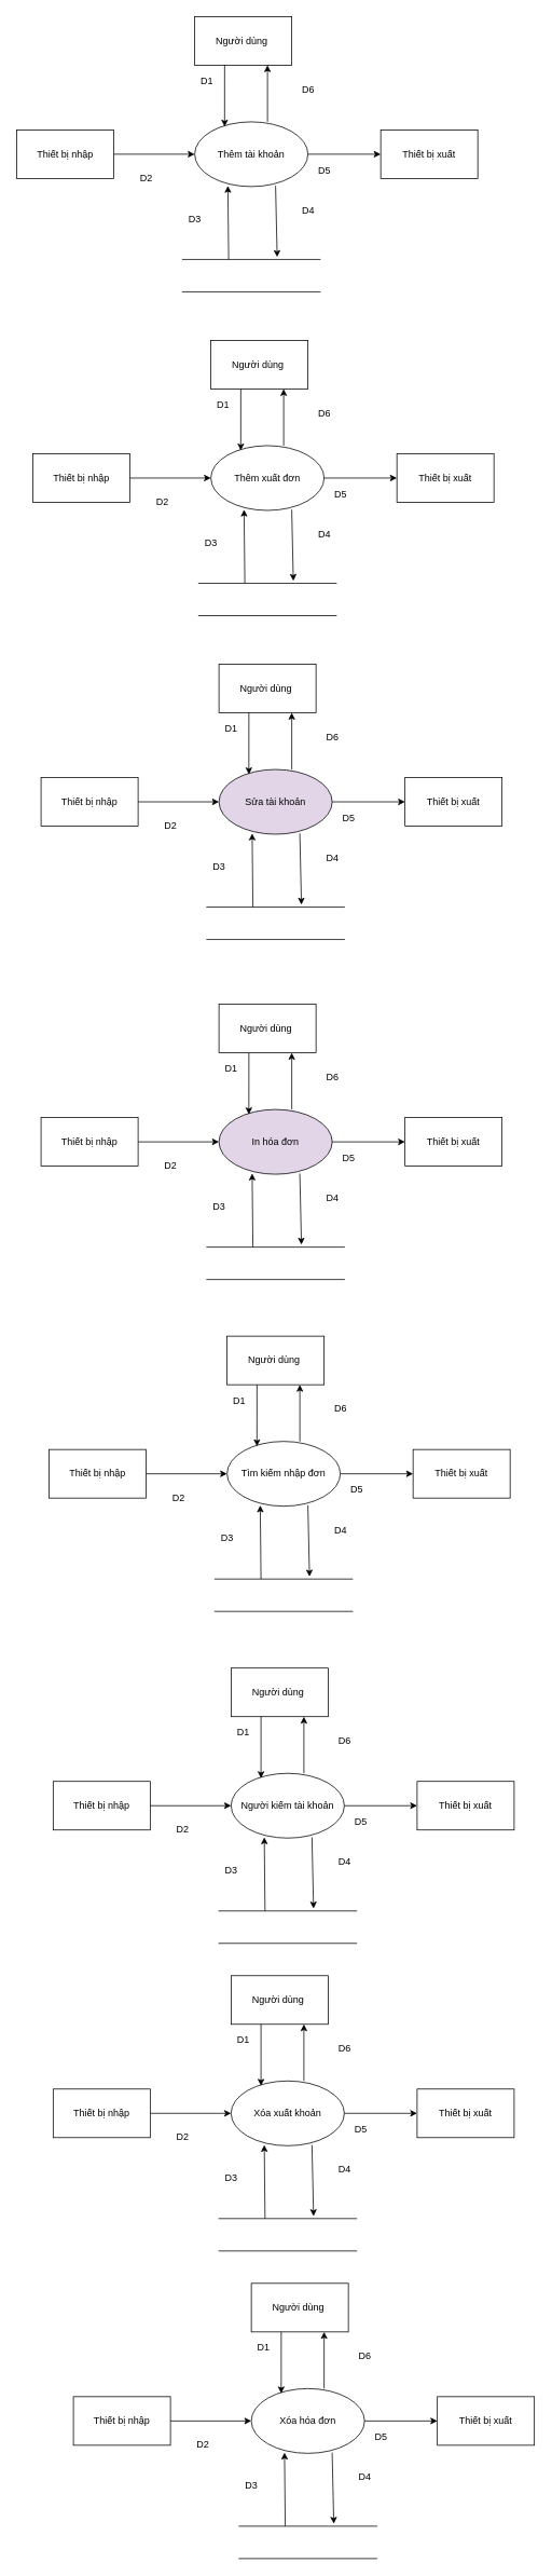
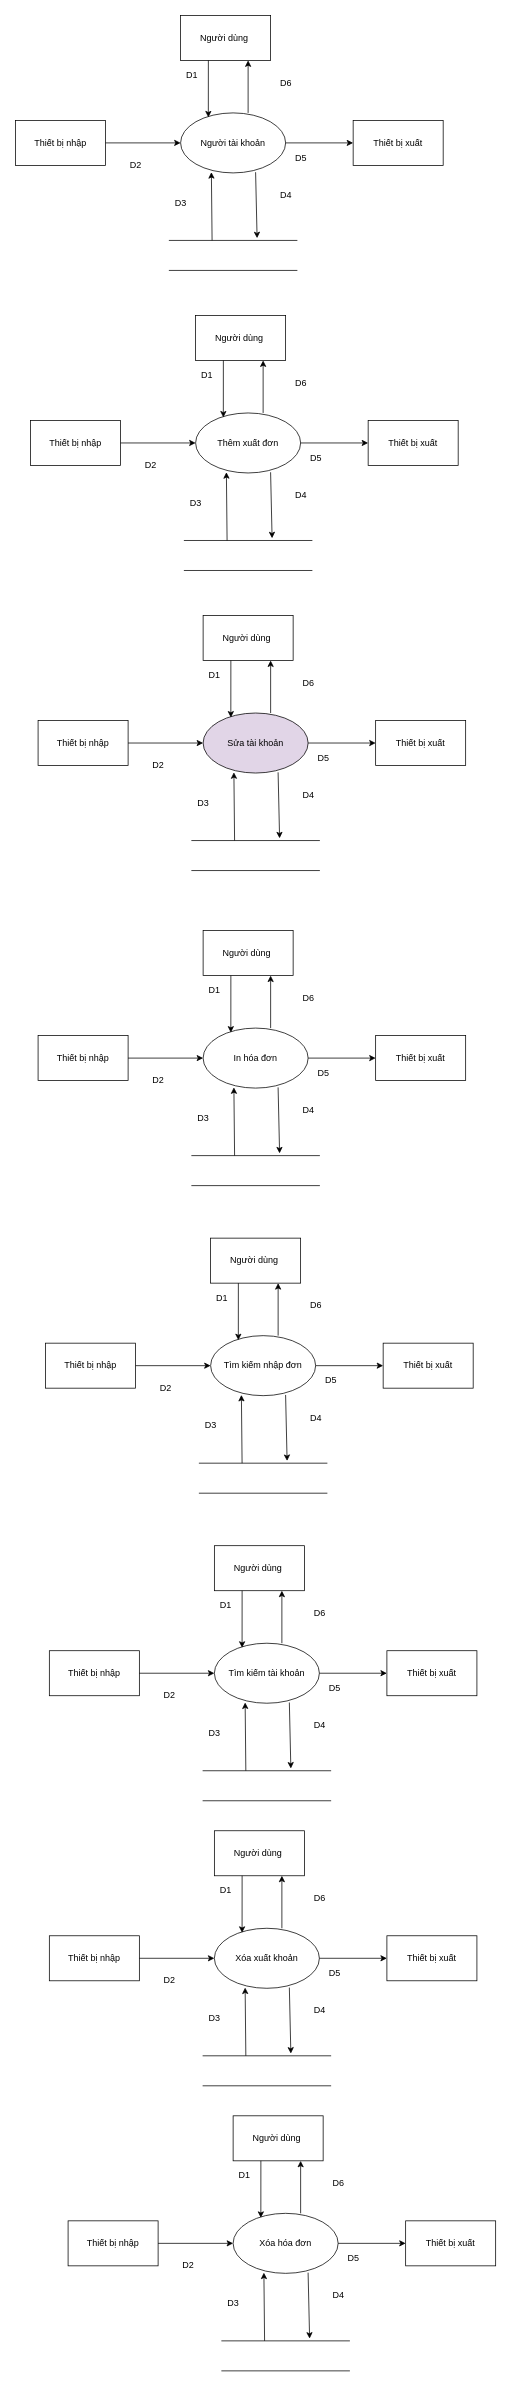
- <mxCell id="5" value="Thêm tài khoản" style="ellipse;whiteSpace=wrap;html=1;" vertex="1" parent="1"><mxGeometry x="240" y="150" width="140" height="80" as="geometry" /></mxCell>
+ <mxCell id="5" value="Người tài khoản" style="ellipse;whiteSpace=wrap;html=1;" vertex="1" parent="1"><mxGeometry x="240" y="150" width="140" height="80" as="geometry" /></mxCell>
- <mxCell id="56" value="In hóa đơn" style="ellipse;whiteSpace=wrap;html=1;fillColor=#e1d5e7;" vertex="1" parent="1"><mxGeometry x="270" y="1370" width="140" height="80" as="geometry" /></mxCell>
+ <mxCell id="56" value="In hóa đơn" style="ellipse;whiteSpace=wrap;html=1;" vertex="1" parent="1"><mxGeometry x="270" y="1370" width="140" height="80" as="geometry" /></mxCell>
- <mxCell id="90" value="Người kiếm tài khoản" style="ellipse;whiteSpace=wrap;html=1;" vertex="1" parent="1"><mxGeometry x="285" y="2190" width="140" height="80" as="geometry" /></mxCell>
+ <mxCell id="90" value="Tìm kiếm tài khoản" style="ellipse;whiteSpace=wrap;html=1;" vertex="1" parent="1"><mxGeometry x="285" y="2190" width="140" height="80" as="geometry" /></mxCell>
